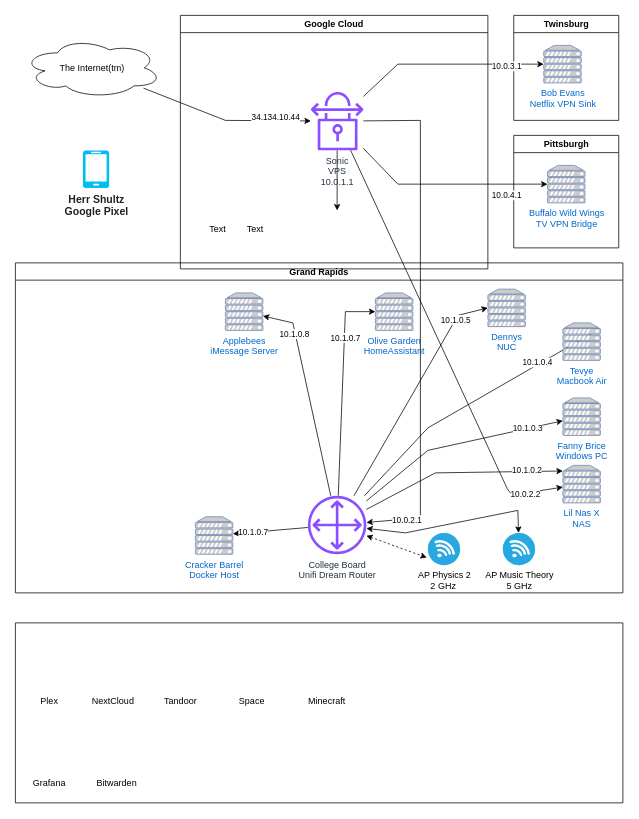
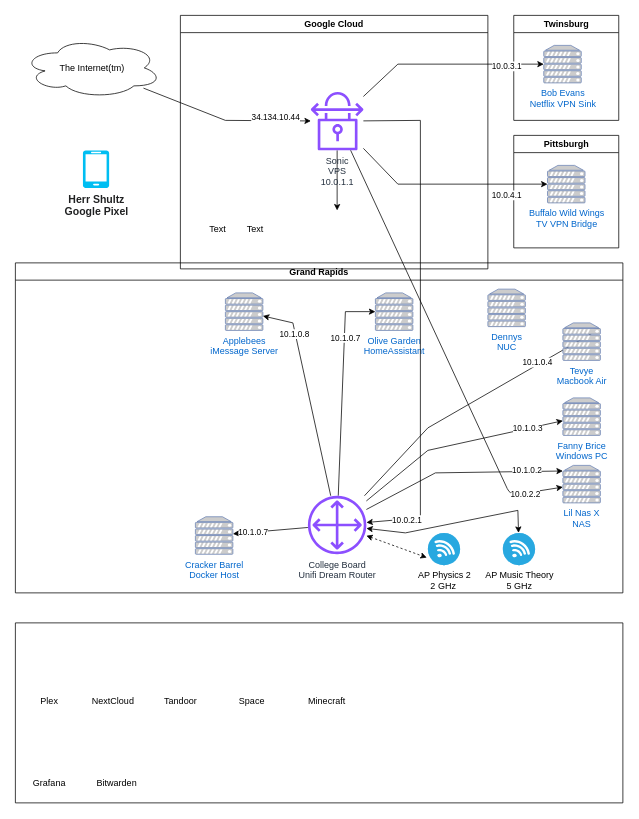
- <mxCell id="8" value="" style="endArrow=classic;html=1;rounded=0;entryX=0;entryY=0.5;entryDx=0;entryDy=0;entryPerimeter=0;" parent="2" source="26" target="17" edge="1"><mxGeometry width="50" height="50" relative="1" as="geometry"><mxPoint x="347.5" y="220" as="sourcePoint" /><mxPoint x="142.5" y="380" as="targetPoint" /><Array as="points"><mxPoint x="590" y="70" /></Array></mxGeometry></mxCell>
- <mxCell id="9" value="10.1.0.5" style="edgeLabel;html=1;align=center;verticalAlign=middle;resizable=0;points=[];" parent="8" vertex="1" connectable="0"><mxGeometry x="0.698" relative="1" as="geometry"><mxPoint as="offset" /></mxGeometry></mxCell>
